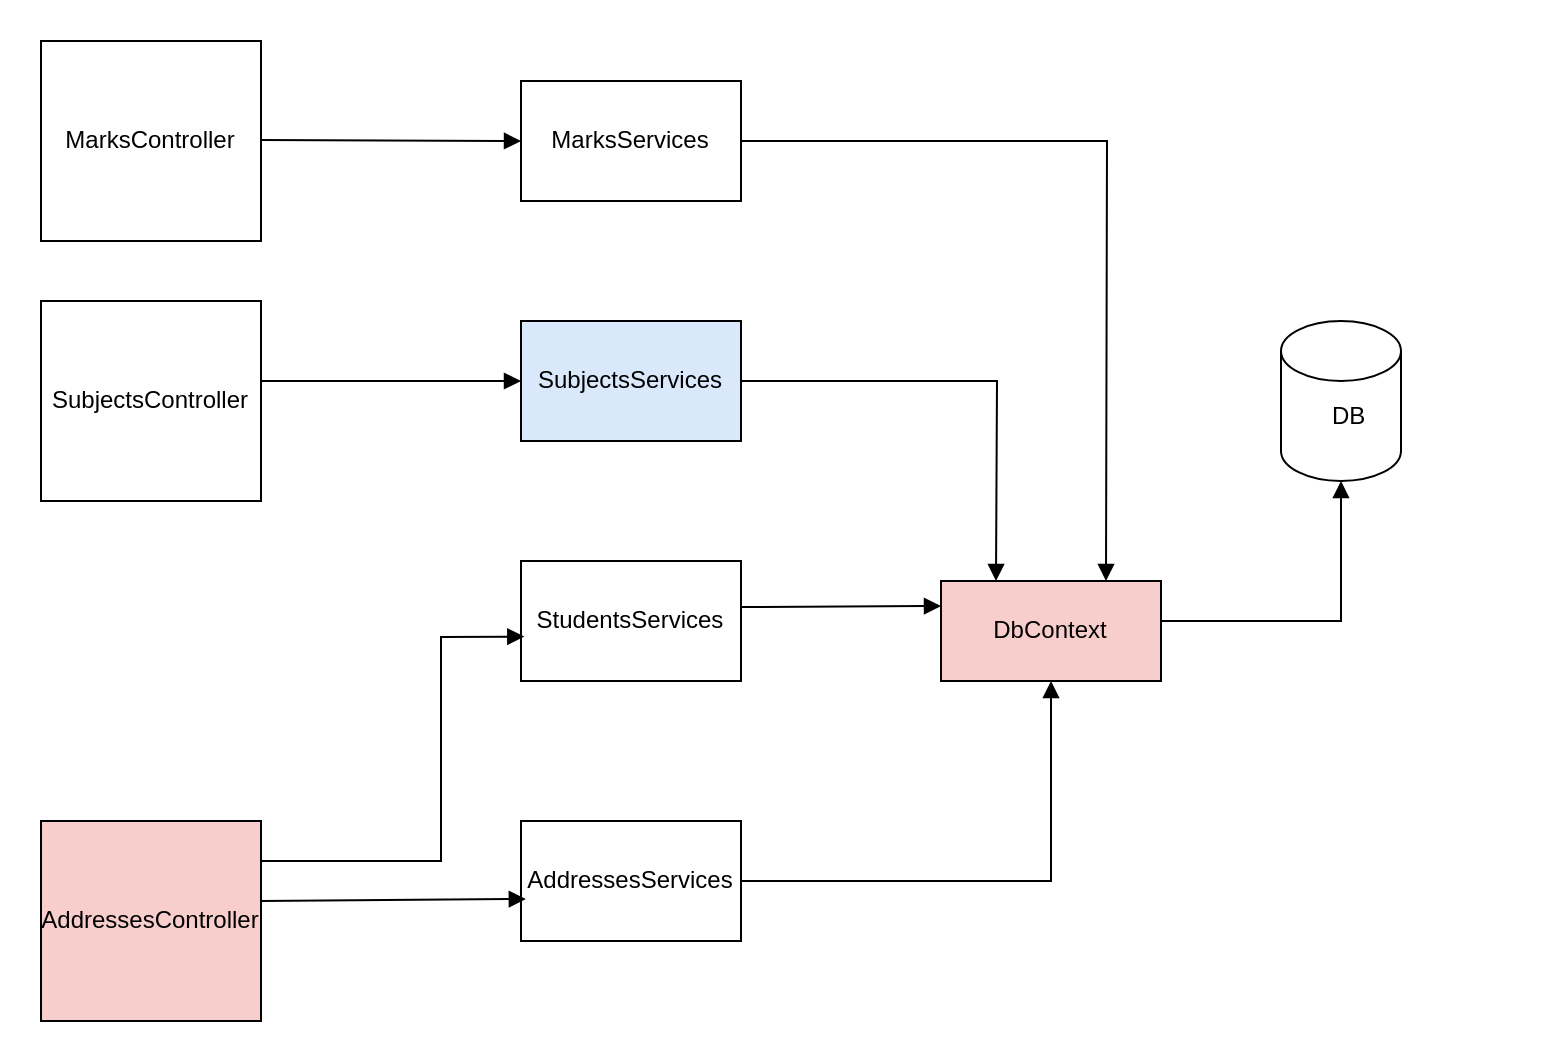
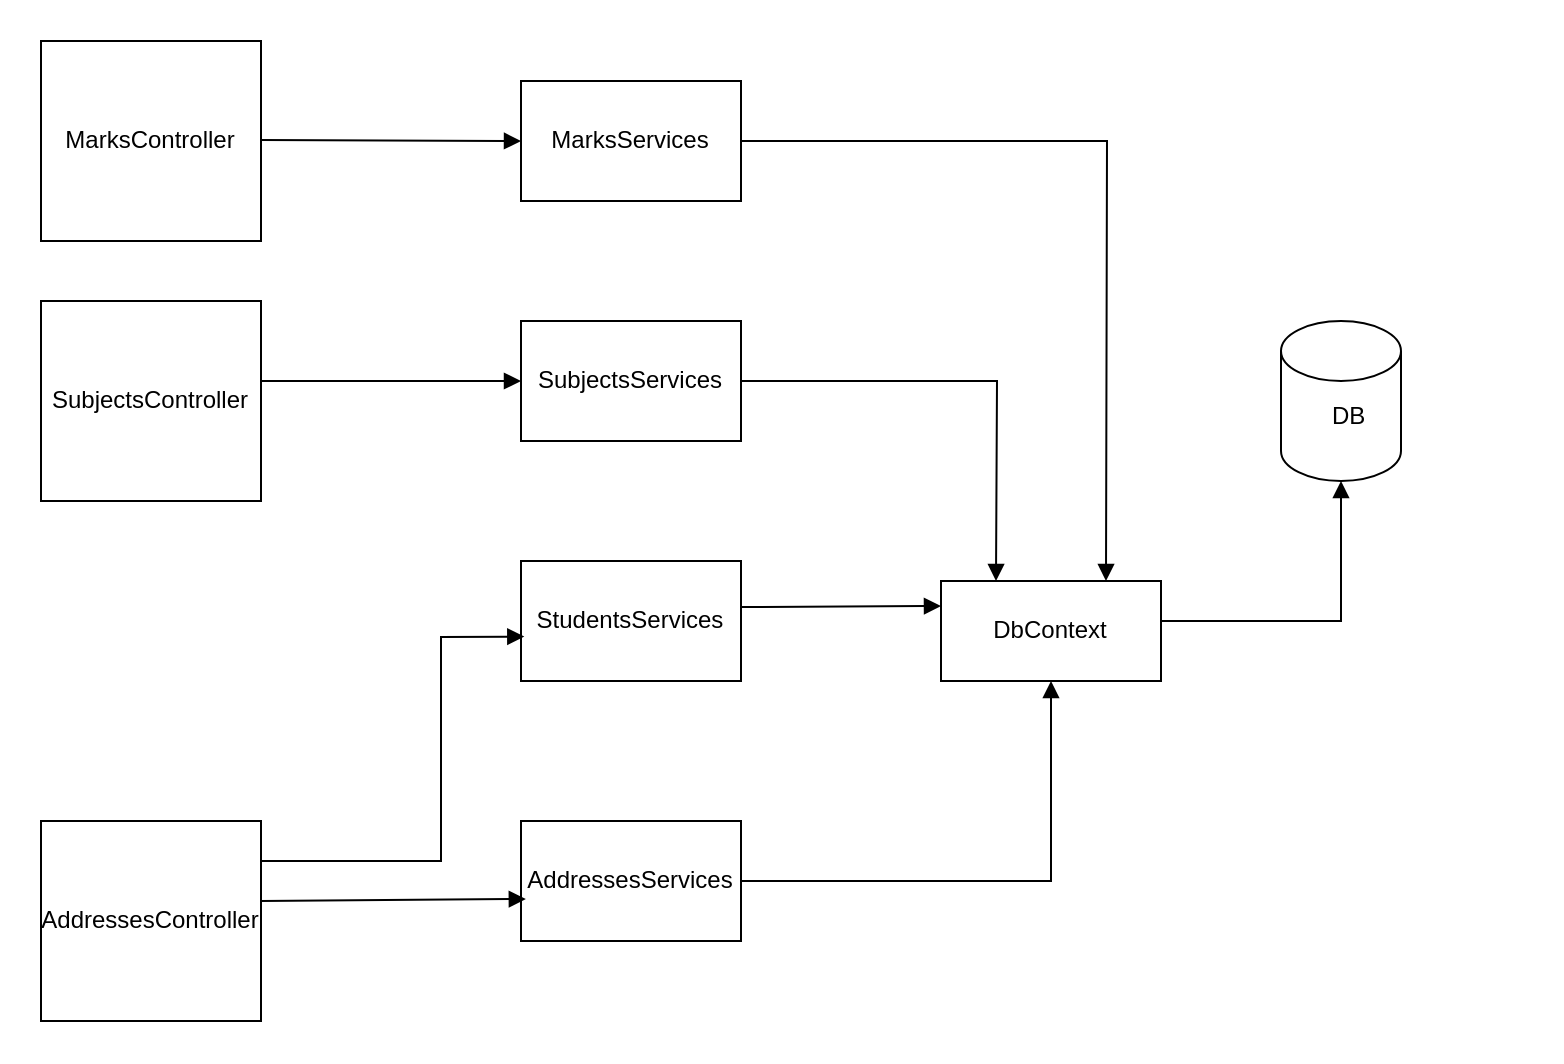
- <mxCell id="6" value="SubjectsServices" style="html=1;whiteSpace=wrap;fillColor=#dae8fc;" vertex="1" parent="1"><mxGeometry x="260" y="160" width="110" height="60" as="geometry" /></mxCell>
+ <mxCell id="6" value="SubjectsServices" style="html=1;whiteSpace=wrap;" vertex="1" parent="1"><mxGeometry x="260" y="160" width="110" height="60" as="geometry" /></mxCell>
- <mxCell id="9" value="DbContext" style="html=1;whiteSpace=wrap;fillColor=#f8cecc;" vertex="1" parent="1"><mxGeometry x="470" y="290" width="110" height="50" as="geometry" /></mxCell>
+ <mxCell id="9" value="DbContext" style="html=1;whiteSpace=wrap;" vertex="1" parent="1"><mxGeometry x="470" y="290" width="110" height="50" as="geometry" /></mxCell>
- <mxCell id="4" value="AddressesController" style="html=1;whiteSpace=wrap;fillColor=#f8cecc;" vertex="1" parent="1"><mxGeometry x="20" y="410" width="110" height="100" as="geometry" /></mxCell>
+ <mxCell id="4" value="AddressesController" style="html=1;whiteSpace=wrap;" vertex="1" parent="1"><mxGeometry x="20" y="410" width="110" height="100" as="geometry" /></mxCell>
